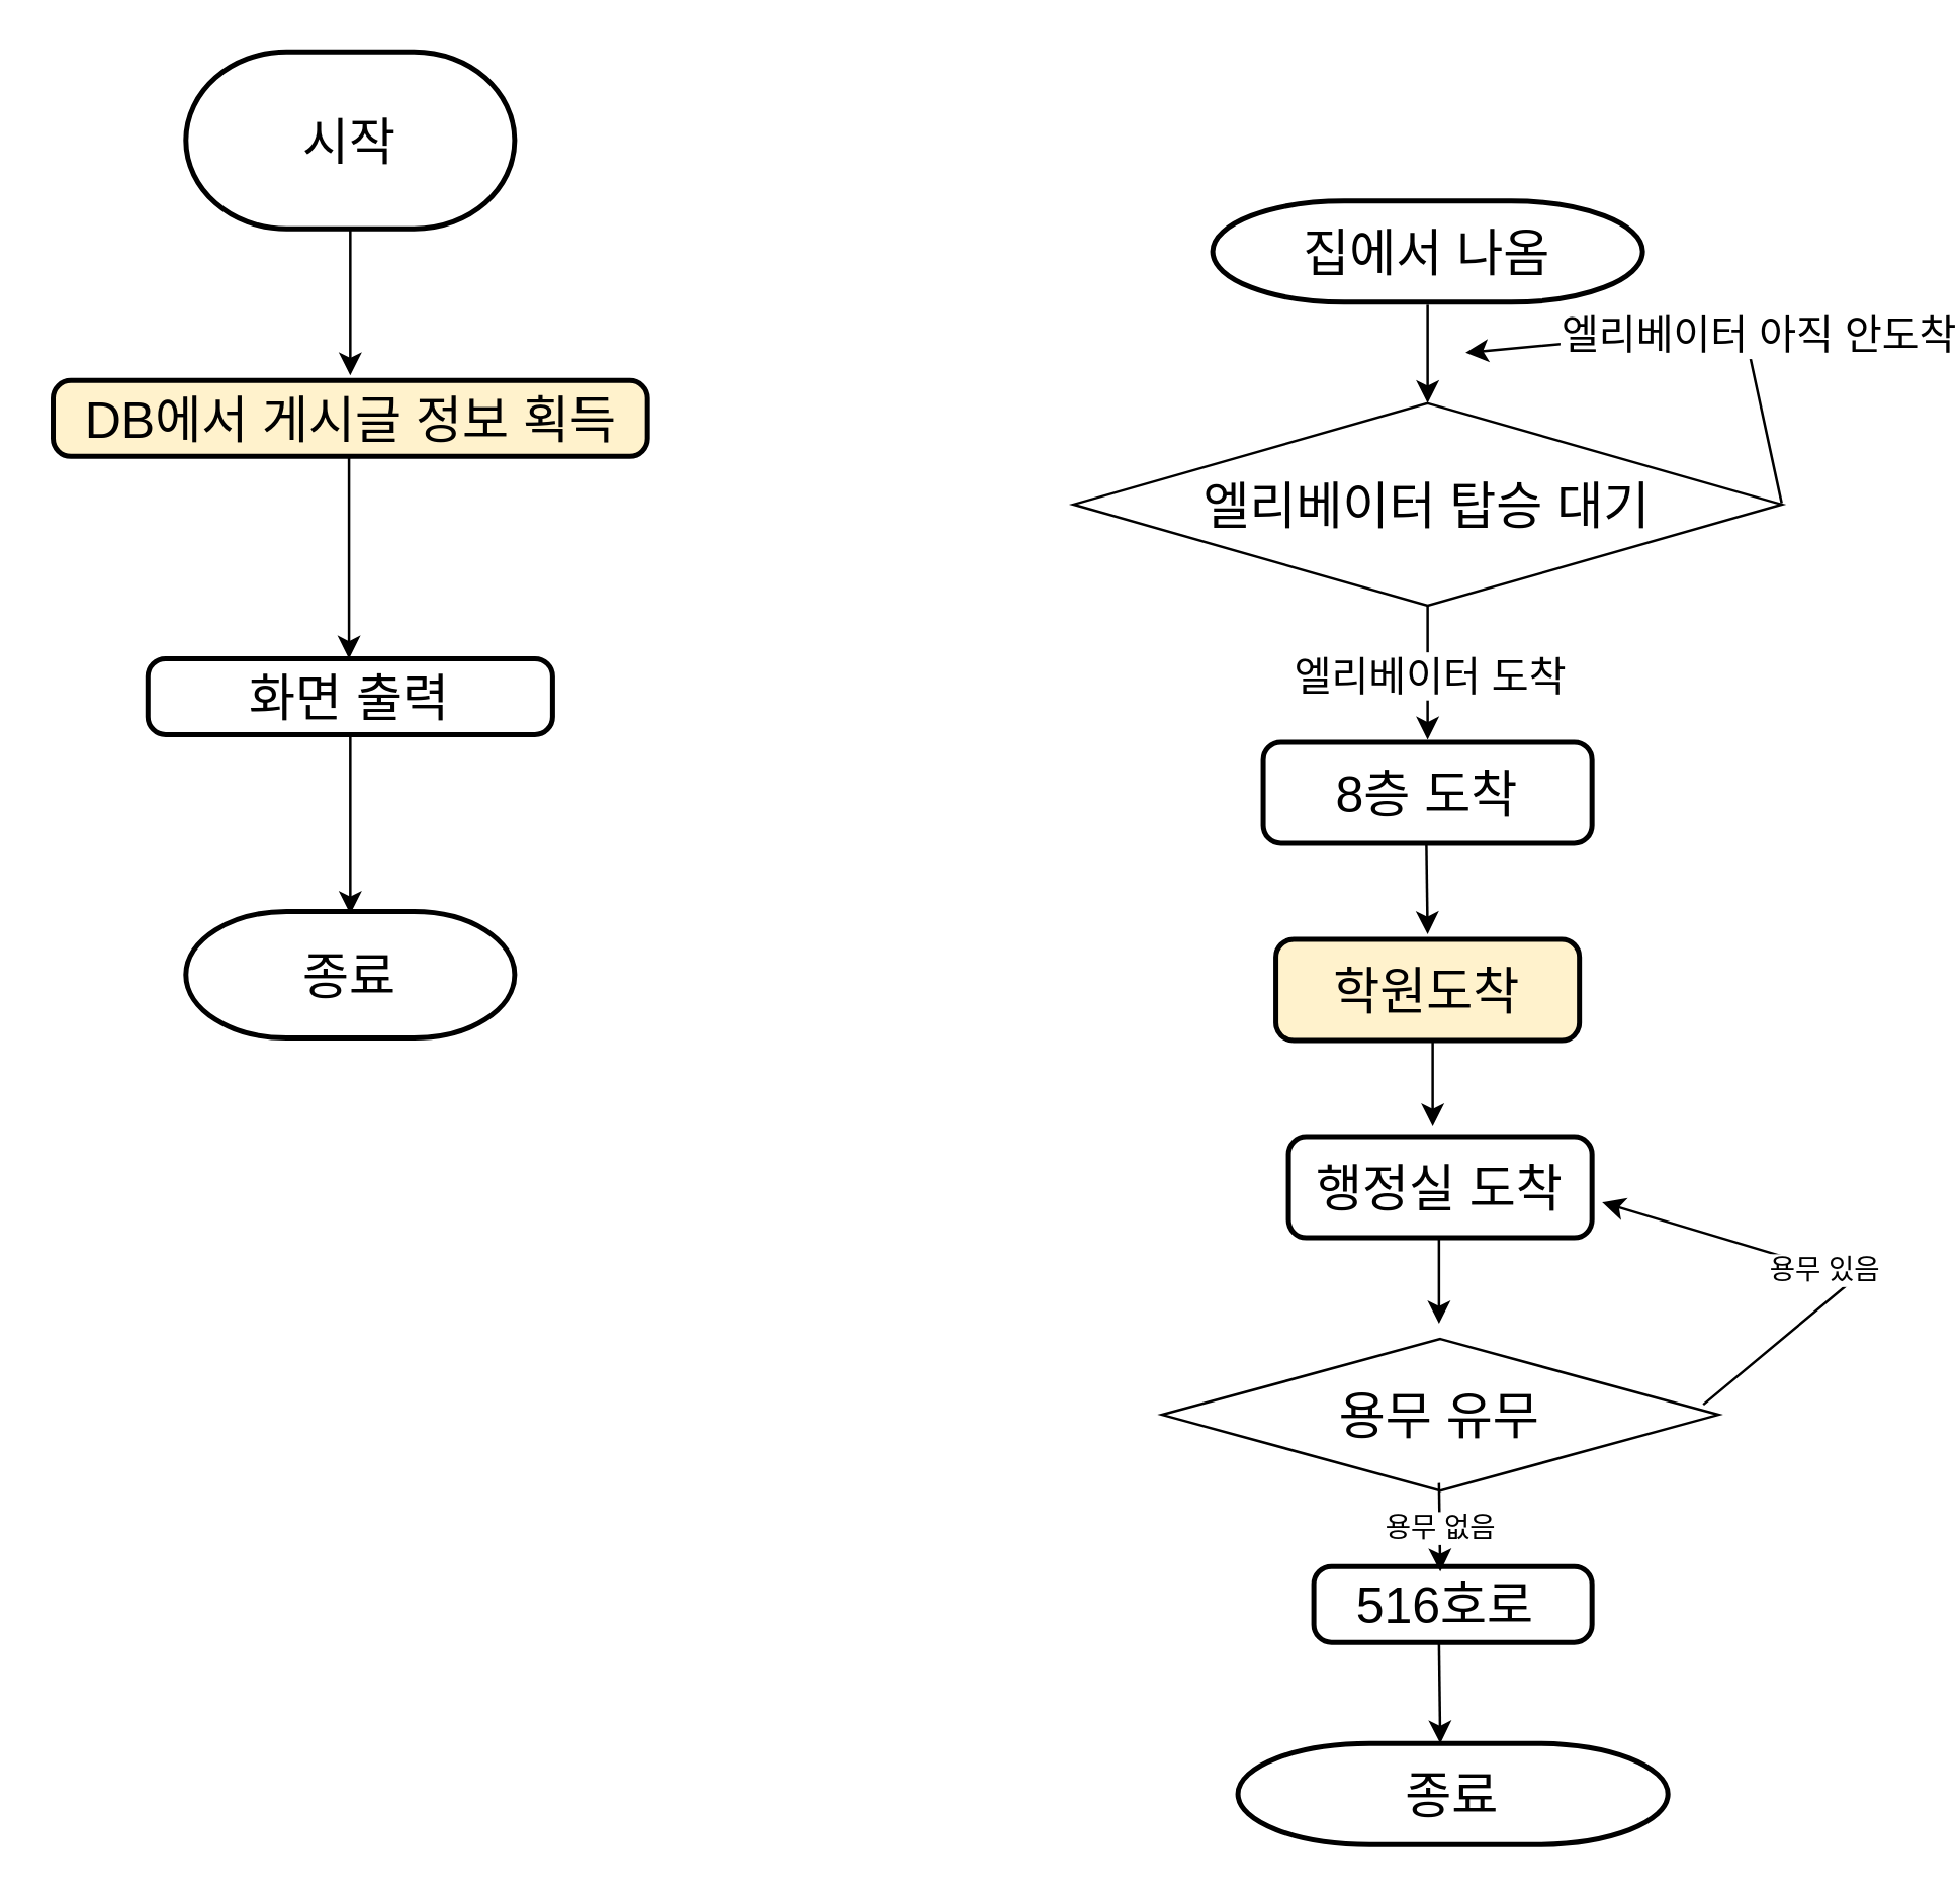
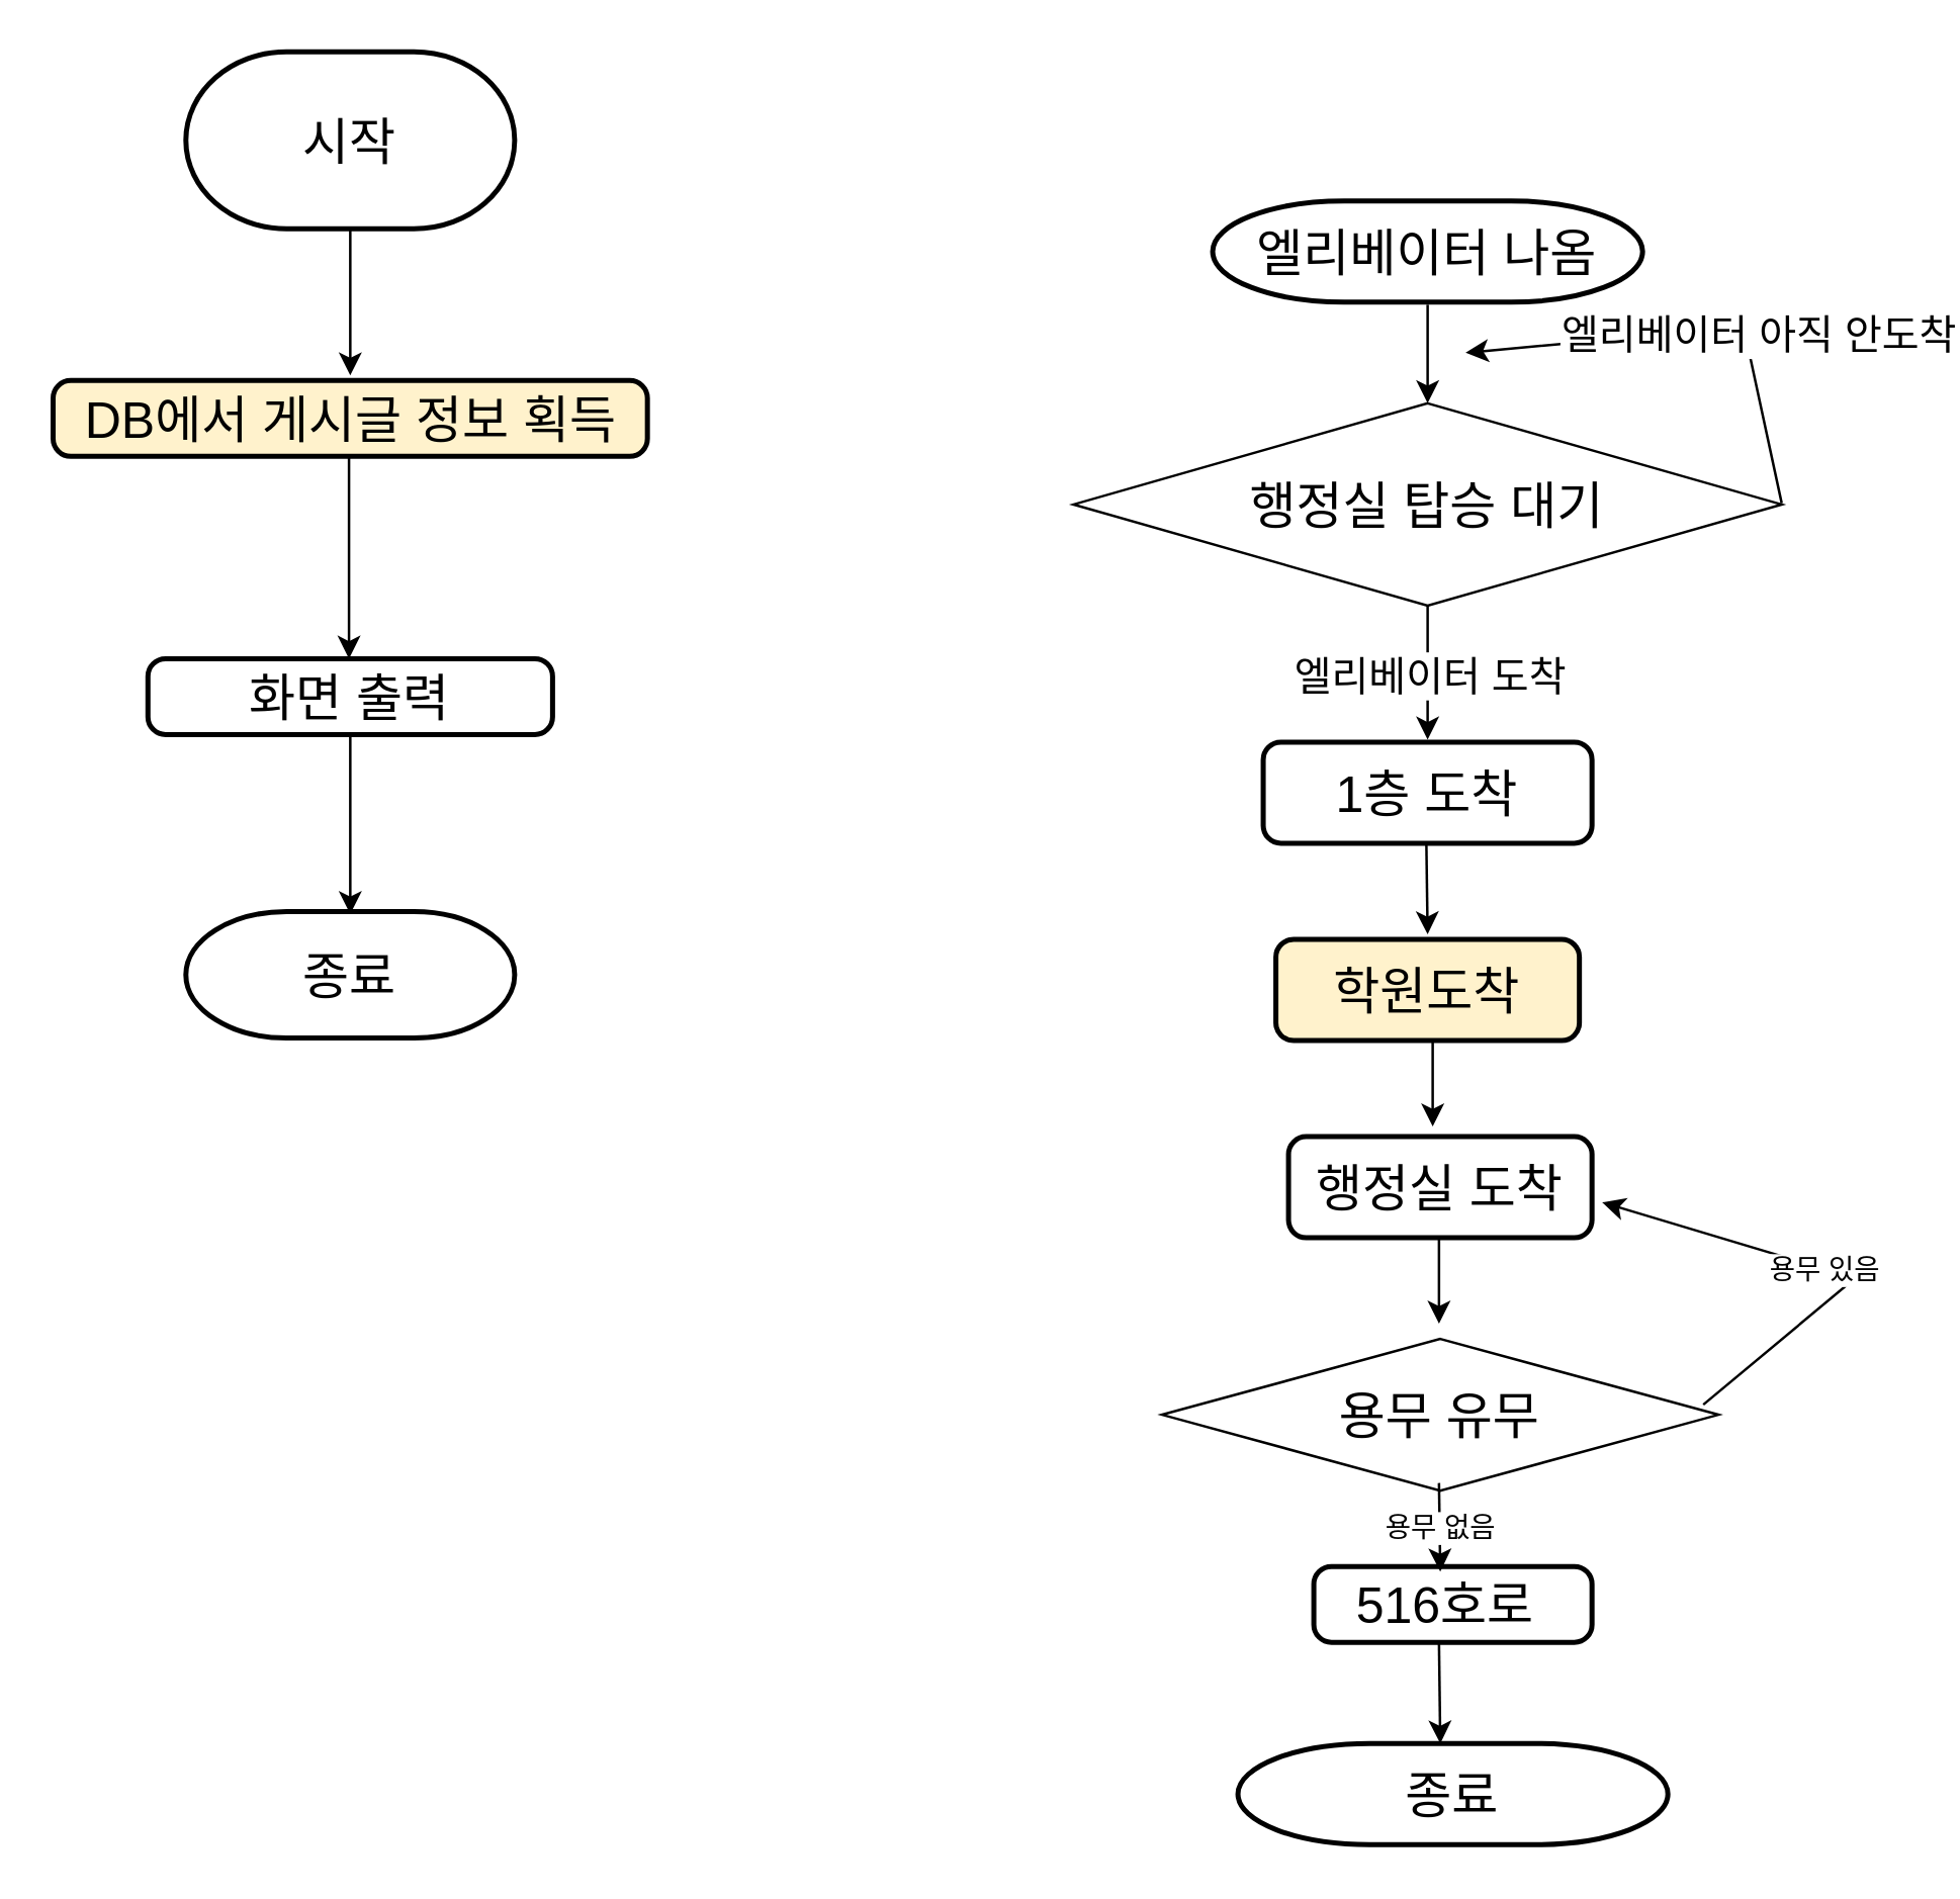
- <mxCell id="10" value="&lt;font style=&quot;font-size: 20px;&quot;&gt;집에서 &lt;font style=&quot;font-size: 20px;&quot;&gt;나옴&lt;/font&gt;&lt;/font&gt;" style="strokeWidth=2;html=1;shape=mxgraph.flowchart.terminator;whiteSpace=wrap;fontSize=20;" vertex="1" parent="1"><mxGeometry x="479" y="79" width="170" height="40" as="geometry" /></mxCell>
+ <mxCell id="10" value="&lt;font style=&quot;font-size: 20px;&quot;&gt;엘리베이터 &lt;font style=&quot;font-size: 20px;&quot;&gt;나옴&lt;/font&gt;&lt;/font&gt;" style="strokeWidth=2;html=1;shape=mxgraph.flowchart.terminator;whiteSpace=wrap;fontSize=20;" vertex="1" parent="1"><mxGeometry x="479" y="79" width="170" height="40" as="geometry" /></mxCell>
- <mxCell id="11" value="엘리베이터 탑승 대기" style="rhombus;whiteSpace=wrap;html=1;fontSize=20;" vertex="1" parent="1"><mxGeometry x="424" y="159" width="280" height="80" as="geometry" /></mxCell>
+ <mxCell id="11" value="행정실 탑승 대기" style="rhombus;whiteSpace=wrap;html=1;fontSize=20;" vertex="1" parent="1"><mxGeometry x="424" y="159" width="280" height="80" as="geometry" /></mxCell>
- <mxCell id="9" value="8층 도착" style="rounded=1;whiteSpace=wrap;html=1;absoluteArcSize=1;arcSize=14;strokeWidth=2;fontSize=20;" vertex="1" parent="1"><mxGeometry x="499" y="293" width="130" height="40" as="geometry" /></mxCell>
+ <mxCell id="9" value="1층 도착" style="rounded=1;whiteSpace=wrap;html=1;absoluteArcSize=1;arcSize=14;strokeWidth=2;fontSize=20;" vertex="1" parent="1"><mxGeometry x="499" y="293" width="130" height="40" as="geometry" /></mxCell>
